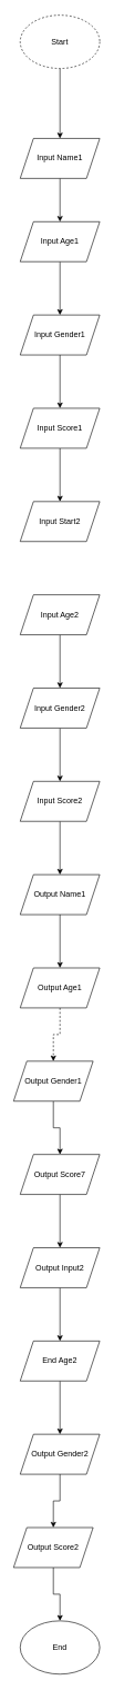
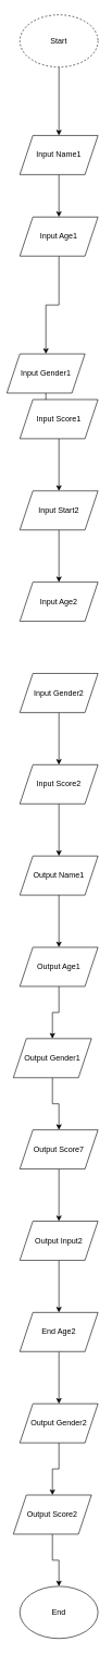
- <mxCell id="9" value="Input Gender1" style="shape=parallelogram;perimeter=parallelogramPerimeter;whiteSpace=wrap;html=1;fixedSize=1;" vertex="1" parent="1"><mxGeometry x="30" y="470" width="120" height="60" as="geometry" /></mxCell>
+ <mxCell id="9" value="Input Gender1" style="shape=parallelogram;perimeter=parallelogramPerimeter;whiteSpace=wrap;html=1;fixedSize=1;" vertex="1" parent="1"><mxGeometry x="10" y="540" width="120" height="60" as="geometry" /></mxCell>
+ <mxCell id="12" value="" style="edgeStyle=orthogonalEdgeStyle;rounded=0;orthogonalLoop=1;jettySize=auto;html=1;" edge="1" parent="1" source="13" target="15"><mxGeometry relative="1" as="geometry" /></mxCell>
- <mxCell id="14" value="" style="edgeStyle=orthogonalEdgeStyle;rounded=0;orthogonalLoop=1;jettySize=auto;html=1;" edge="1" parent="1" source="15" target="17"><mxGeometry relative="1" as="geometry" /></mxCell>
- <mxCell id="22" value="" style="edgeStyle=orthogonalEdgeStyle;rounded=0;orthogonalLoop=1;jettySize=auto;html=1;dashed=1;" edge="1" parent="1" source="23" target="25"><mxGeometry relative="1" as="geometry" /></mxCell>
+ <mxCell id="22" value="" style="edgeStyle=orthogonalEdgeStyle;rounded=0;orthogonalLoop=1;jettySize=auto;html=1;" edge="1" parent="1" source="23" target="25"><mxGeometry relative="1" as="geometry" /></mxCell>
